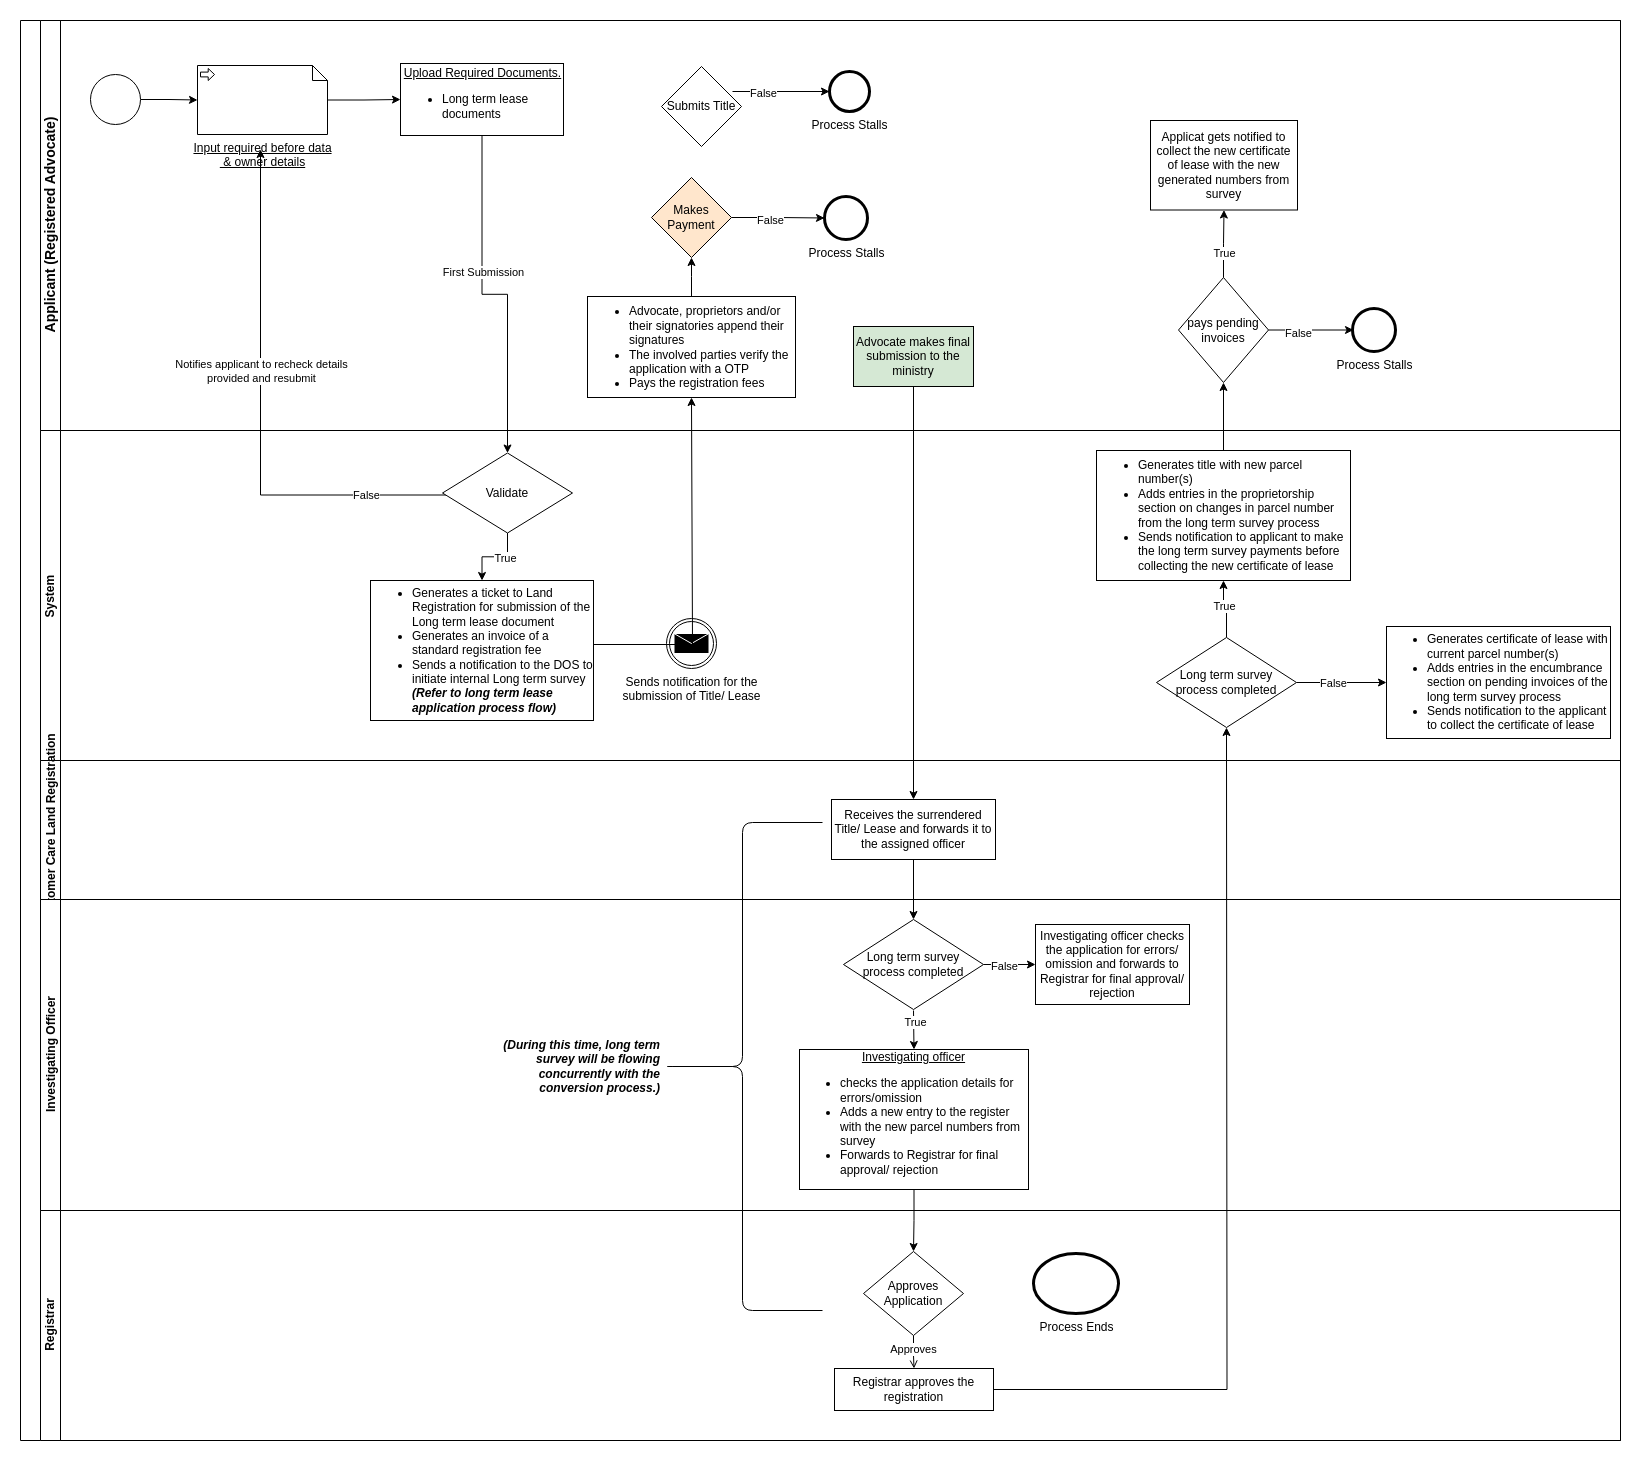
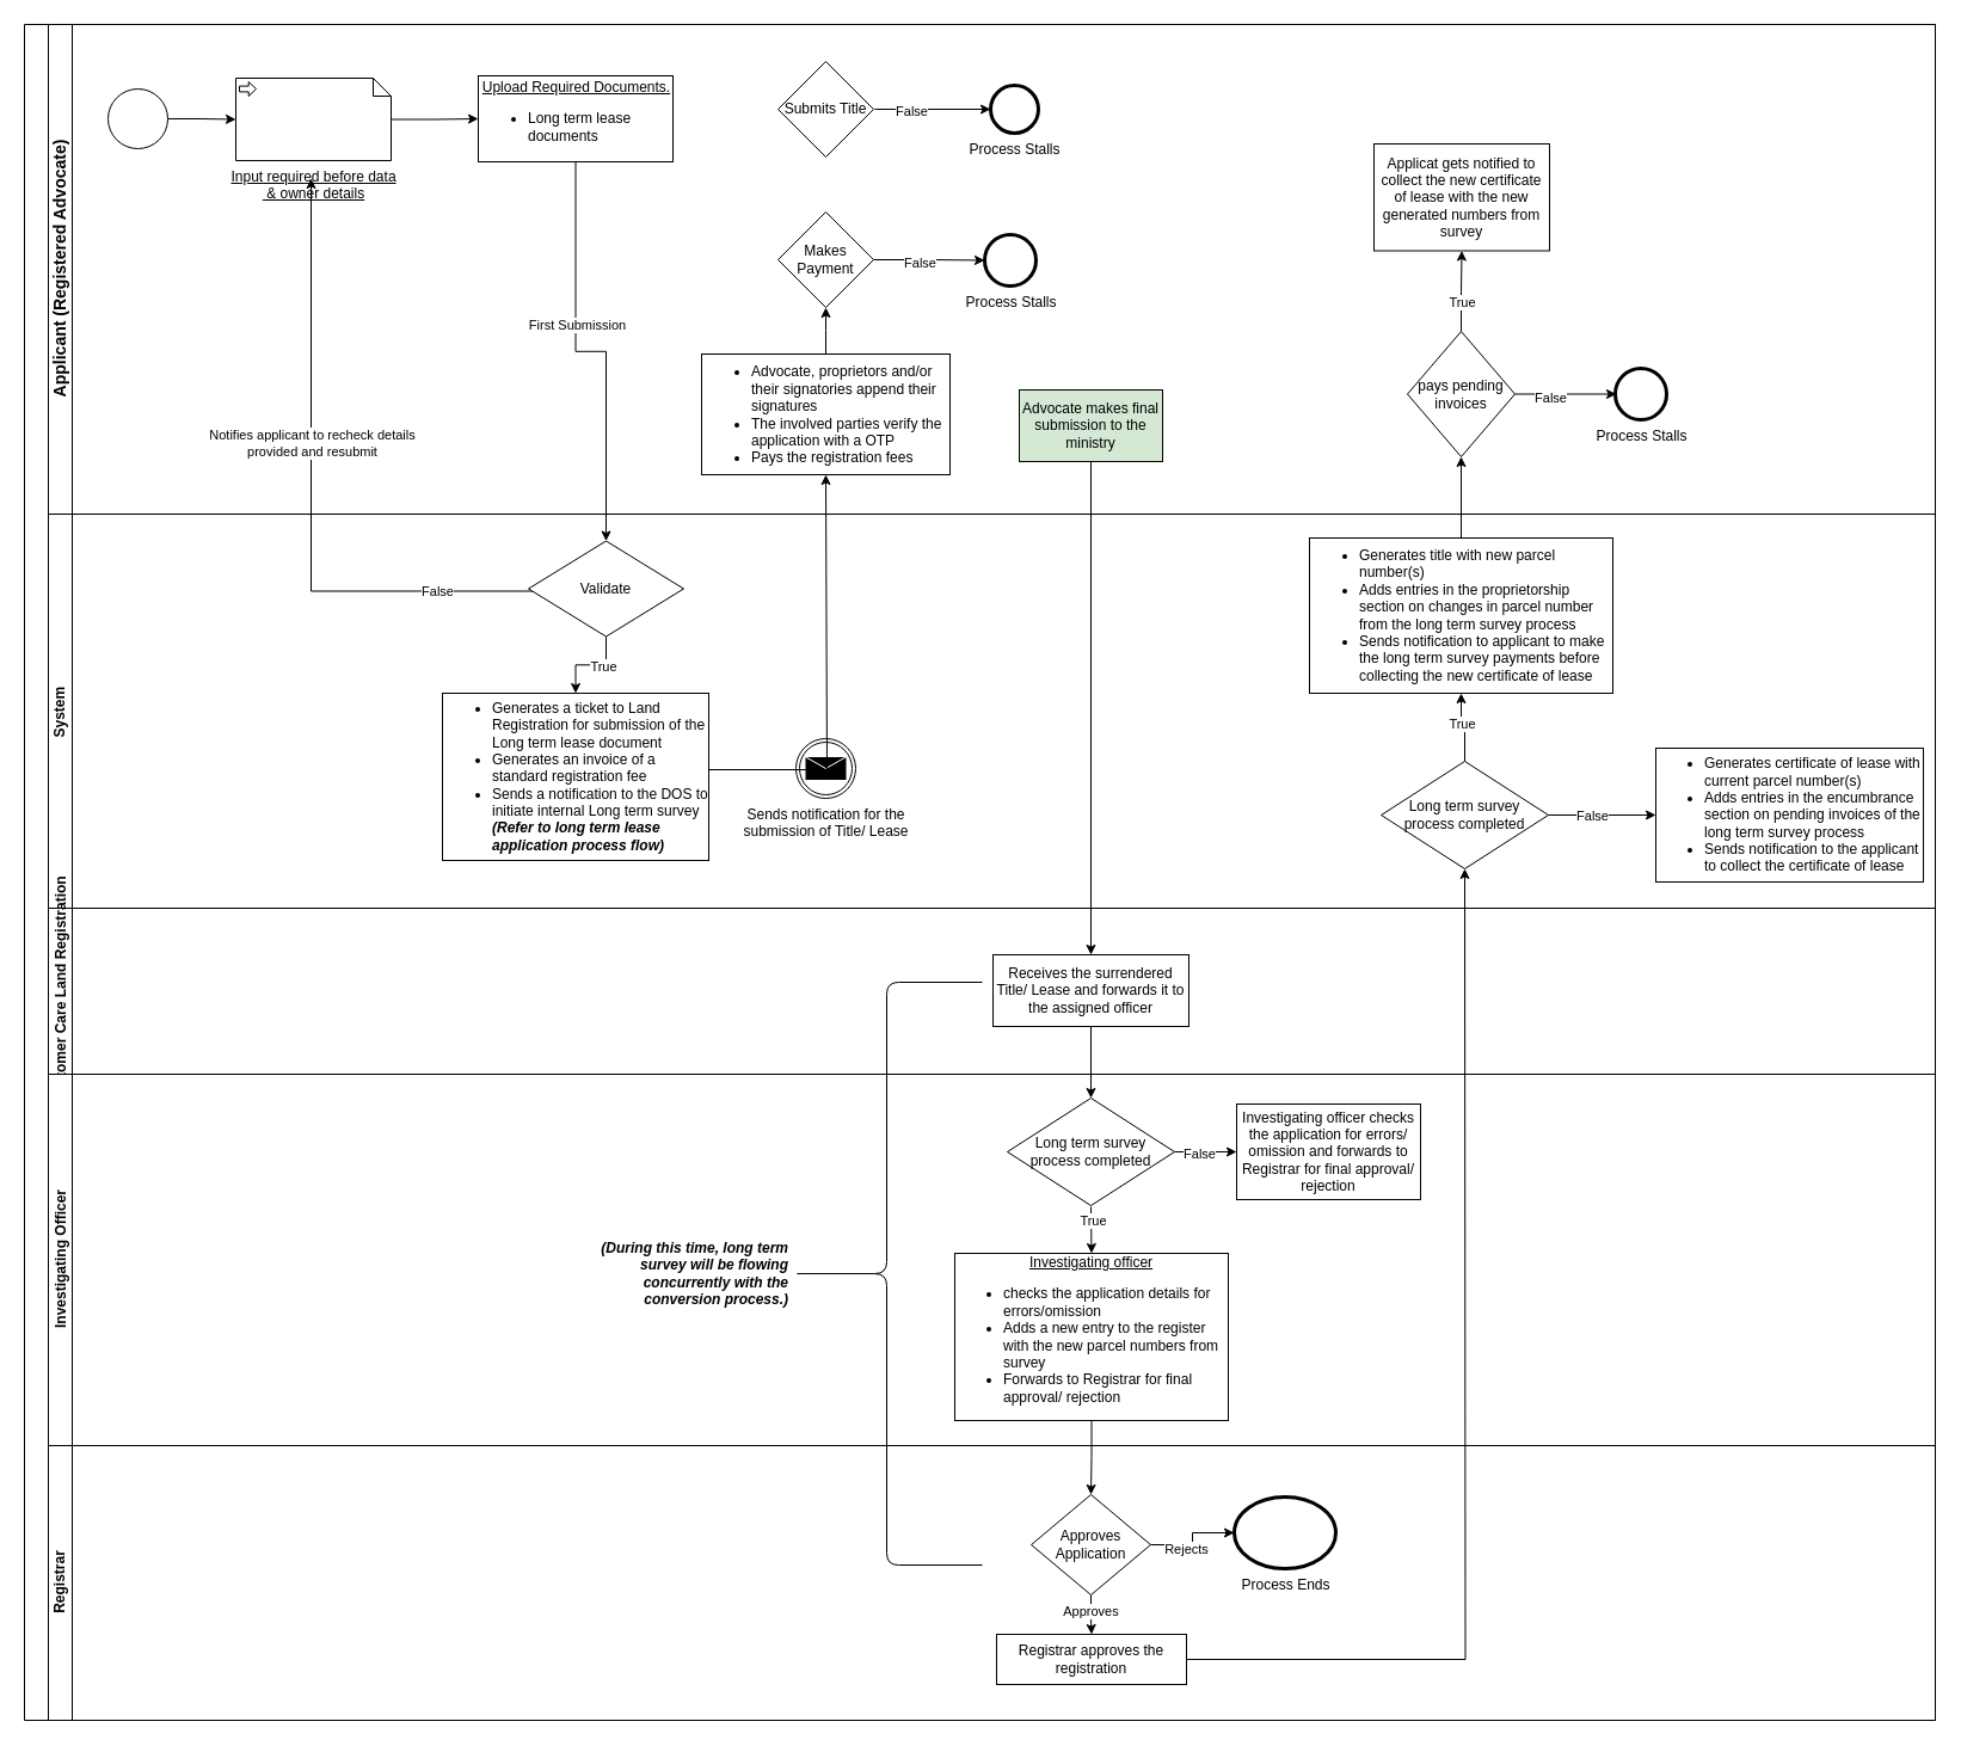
- <mxCell id="20" value="Submits Title" style="rhombus;whiteSpace=wrap;html=1;align=center;" vertex="1" parent="3"><mxGeometry x="621" y="46" width="80" height="80" as="geometry" /></mxCell>
+ <mxCell id="20" value="Submits Title" style="rhombus;whiteSpace=wrap;html=1;align=center;" vertex="1" parent="3"><mxGeometry x="611" y="31" width="80" height="80" as="geometry" /></mxCell>
- <mxCell id="19" value="Makes Payment" style="rhombus;whiteSpace=wrap;html=1;fillColor=#ffe6cc;" vertex="1" parent="3"><mxGeometry x="611" y="157" width="80" height="80" as="geometry" /></mxCell>
+ <mxCell id="19" value="Makes Payment" style="rhombus;whiteSpace=wrap;html=1;" vertex="1" parent="3"><mxGeometry x="611" y="157" width="80" height="80" as="geometry" /></mxCell>
+ <mxCell id="55" value="" style="edgeStyle=orthogonalEdgeStyle;rounded=0;orthogonalLoop=1;jettySize=auto;html=1;" edge="1" parent="50" source="57" target="52"><mxGeometry relative="1" as="geometry" /></mxCell>
+ <mxCell id="56" value="Rejects" style="edgeLabel;html=1;align=center;verticalAlign=middle;resizable=0;points=[];" vertex="1" connectable="0" parent="55"><mxGeometry x="-0.286" y="-3" relative="1" as="geometry"><mxPoint as="offset" /></mxGeometry></mxCell>
- <mxCell id="53" value="" style="edgeStyle=orthogonalEdgeStyle;rounded=0;orthogonalLoop=1;jettySize=auto;html=1;endArrow=open;" edge="1" parent="50" source="57" target="51"><mxGeometry relative="1" as="geometry" /></mxCell>
+ <mxCell id="53" value="" style="edgeStyle=orthogonalEdgeStyle;rounded=0;orthogonalLoop=1;jettySize=auto;html=1;" edge="1" parent="50" source="57" target="51"><mxGeometry relative="1" as="geometry" /></mxCell>
